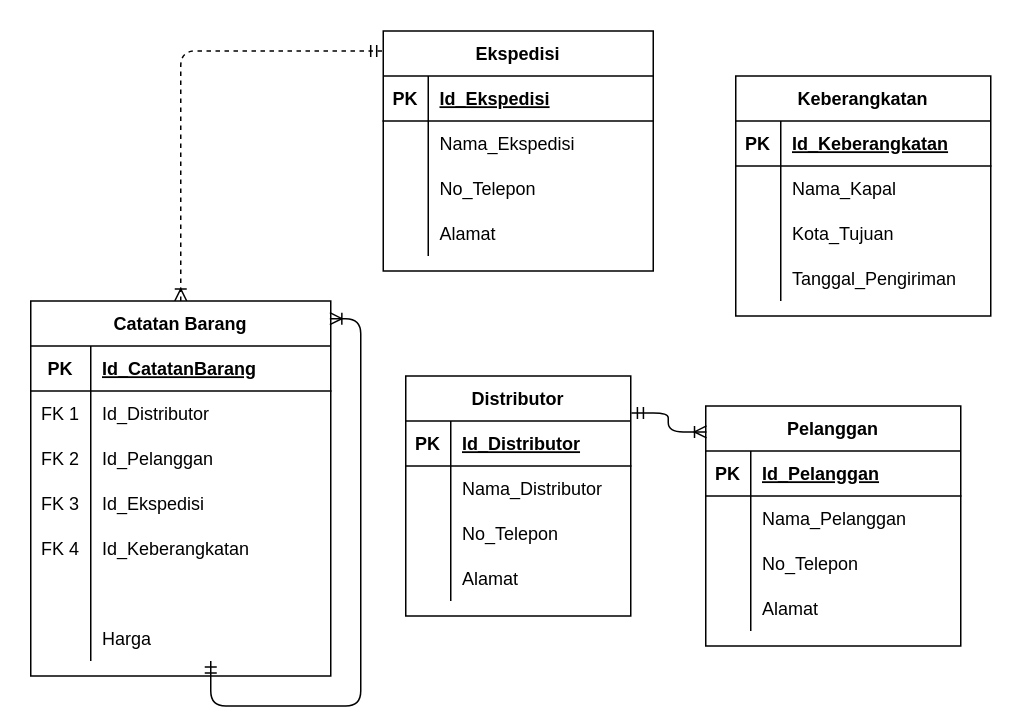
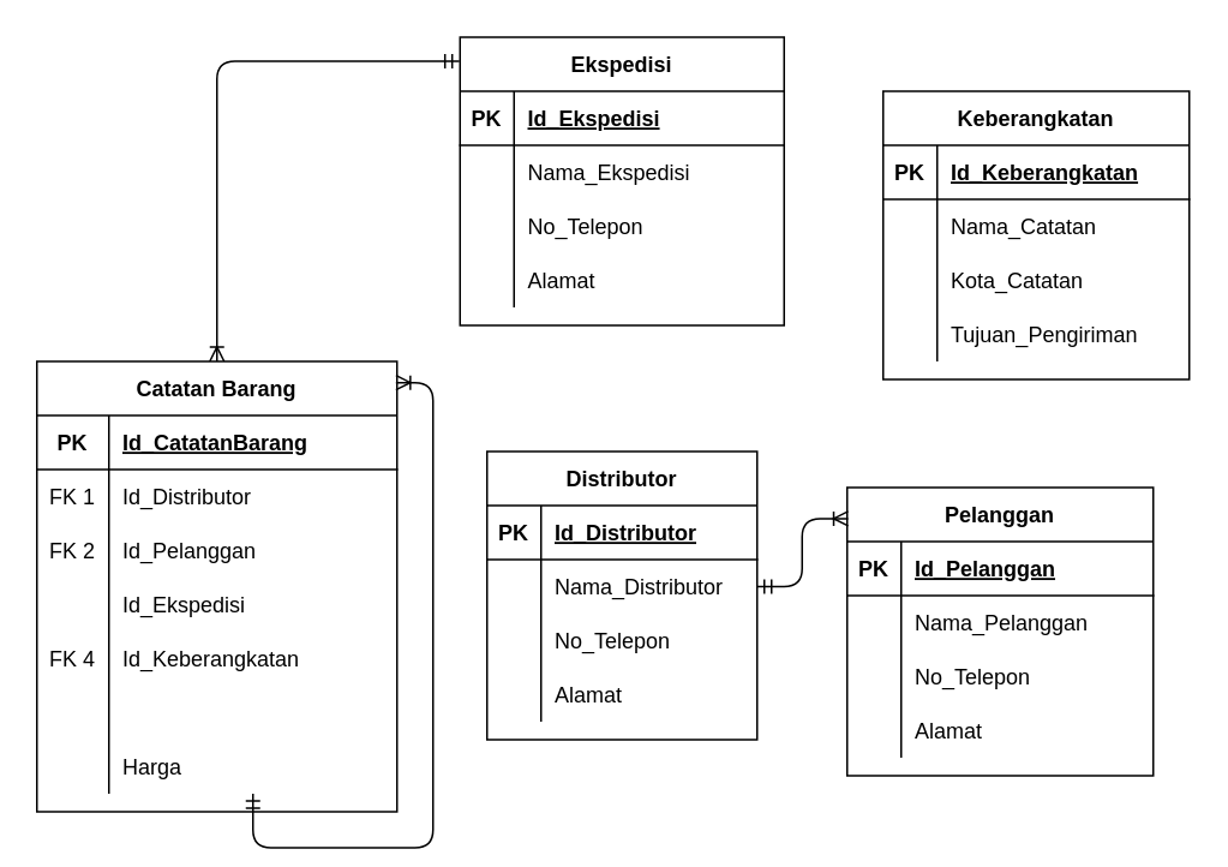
- <mxCell id="2" style="edgeStyle=orthogonalEdgeStyle;rounded=1;orthogonalLoop=1;jettySize=auto;html=1;exitX=0.5;exitY=0;exitDx=0;exitDy=0;entryX=-0.002;entryY=0.083;entryDx=0;entryDy=0;entryPerimeter=0;startArrow=ERoneToMany;startFill=0;endArrow=ERmandOne;endFill=0;strokeColor=#000000;dashed=1;" parent="1" source="3" target="24" edge="1"><mxGeometry relative="1" as="geometry" /></mxCell>
+ <mxCell id="2" style="edgeStyle=orthogonalEdgeStyle;rounded=1;orthogonalLoop=1;jettySize=auto;html=1;exitX=0.5;exitY=0;exitDx=0;exitDy=0;entryX=-0.002;entryY=0.083;entryDx=0;entryDy=0;entryPerimeter=0;startArrow=ERoneToMany;startFill=0;endArrow=ERmandOne;endFill=0;strokeColor=#000000;" parent="1" source="3" target="24" edge="1"><mxGeometry relative="1" as="geometry" /></mxCell>
- <mxCell id="71" value="Nama_Kapal" style="shape=partialRectangle;overflow=hidden;connectable=0;fillColor=none;top=0;left=0;bottom=0;right=0;align=left;spacingLeft=6;" parent="69" vertex="1"><mxGeometry x="30" width="140" height="30" as="geometry" /></mxCell>
+ <mxCell id="71" value="Nama_Catatan" style="shape=partialRectangle;overflow=hidden;connectable=0;fillColor=none;top=0;left=0;bottom=0;right=0;align=left;spacingLeft=6;" parent="69" vertex="1"><mxGeometry x="30" width="140" height="30" as="geometry" /></mxCell>
- <mxCell id="74" value="Kota_Tujuan" style="shape=partialRectangle;overflow=hidden;connectable=0;fillColor=none;top=0;left=0;bottom=0;right=0;align=left;spacingLeft=6;" parent="72" vertex="1"><mxGeometry x="30" width="140" height="30" as="geometry" /></mxCell>
+ <mxCell id="74" value="Kota_Catatan" style="shape=partialRectangle;overflow=hidden;connectable=0;fillColor=none;top=0;left=0;bottom=0;right=0;align=left;spacingLeft=6;" parent="72" vertex="1"><mxGeometry x="30" width="140" height="30" as="geometry" /></mxCell>
- <mxCell id="77" value="Tanggal_Pengiriman" style="shape=partialRectangle;overflow=hidden;connectable=0;fillColor=none;top=0;left=0;bottom=0;right=0;align=left;spacingLeft=6;" parent="75" vertex="1"><mxGeometry x="30" width="140" height="30" as="geometry" /></mxCell>
+ <mxCell id="77" value="Tujuan_Pengiriman" style="shape=partialRectangle;overflow=hidden;connectable=0;fillColor=none;top=0;left=0;bottom=0;right=0;align=left;spacingLeft=6;" parent="75" vertex="1"><mxGeometry x="30" width="140" height="30" as="geometry" /></mxCell>
- <mxCell id="63" style="rounded=1;orthogonalLoop=1;jettySize=auto;html=1;exitX=0.003;exitY=0.108;exitDx=0;exitDy=0;entryX=1.003;entryY=0.154;entryDx=0;entryDy=0;entryPerimeter=0;edgeStyle=orthogonalEdgeStyle;elbow=vertical;startArrow=ERoneToMany;startFill=0;endArrow=ERmandOne;endFill=0;exitPerimeter=0;" parent="1" source="50" target="37" edge="1"><mxGeometry relative="1" as="geometry" /></mxCell>
+ <mxCell id="63" style="rounded=1;orthogonalLoop=1;jettySize=auto;html=1;exitX=0.003;exitY=0.108;exitDx=0;exitDy=0;edgeStyle=orthogonalEdgeStyle;elbow=vertical;startArrow=ERoneToMany;startFill=0;endArrow=ERmandOne;endFill=0;exitPerimeter=0;" parent="1" source="50" target="43" edge="1"><mxGeometry relative="1" as="geometry" /></mxCell>
- <mxCell id="14" value="FK 3" style="shape=partialRectangle;overflow=hidden;connectable=0;fillColor=none;top=0;left=0;bottom=0;right=0;" parent="13" vertex="1"><mxGeometry width="40" height="30" as="geometry" /></mxCell>
